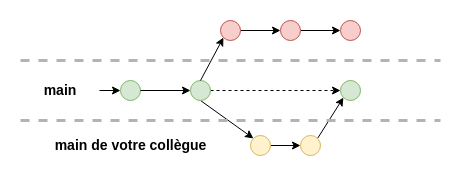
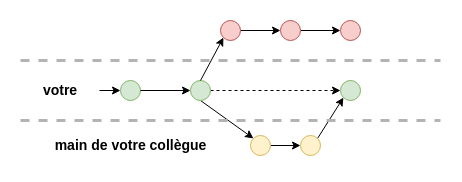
- <mxCell id="7" value="&lt;font style=&quot;font-size: 14px;&quot;&gt;&lt;b&gt;main&lt;/b&gt;&lt;/font&gt;" style="text;html=1;align=center;verticalAlign=middle;whiteSpace=wrap;rounded=0;" vertex="1" parent="1"><mxGeometry x="30" y="75" width="60" height="30" as="geometry" /></mxCell>
+ <mxCell id="7" value="&lt;font style=&quot;font-size: 14px;&quot;&gt;&lt;b&gt;votre&lt;/b&gt;&lt;/font&gt;" style="text;html=1;align=center;verticalAlign=middle;whiteSpace=wrap;rounded=0;" vertex="1" parent="1"><mxGeometry x="30" y="75" width="60" height="30" as="geometry" /></mxCell>
